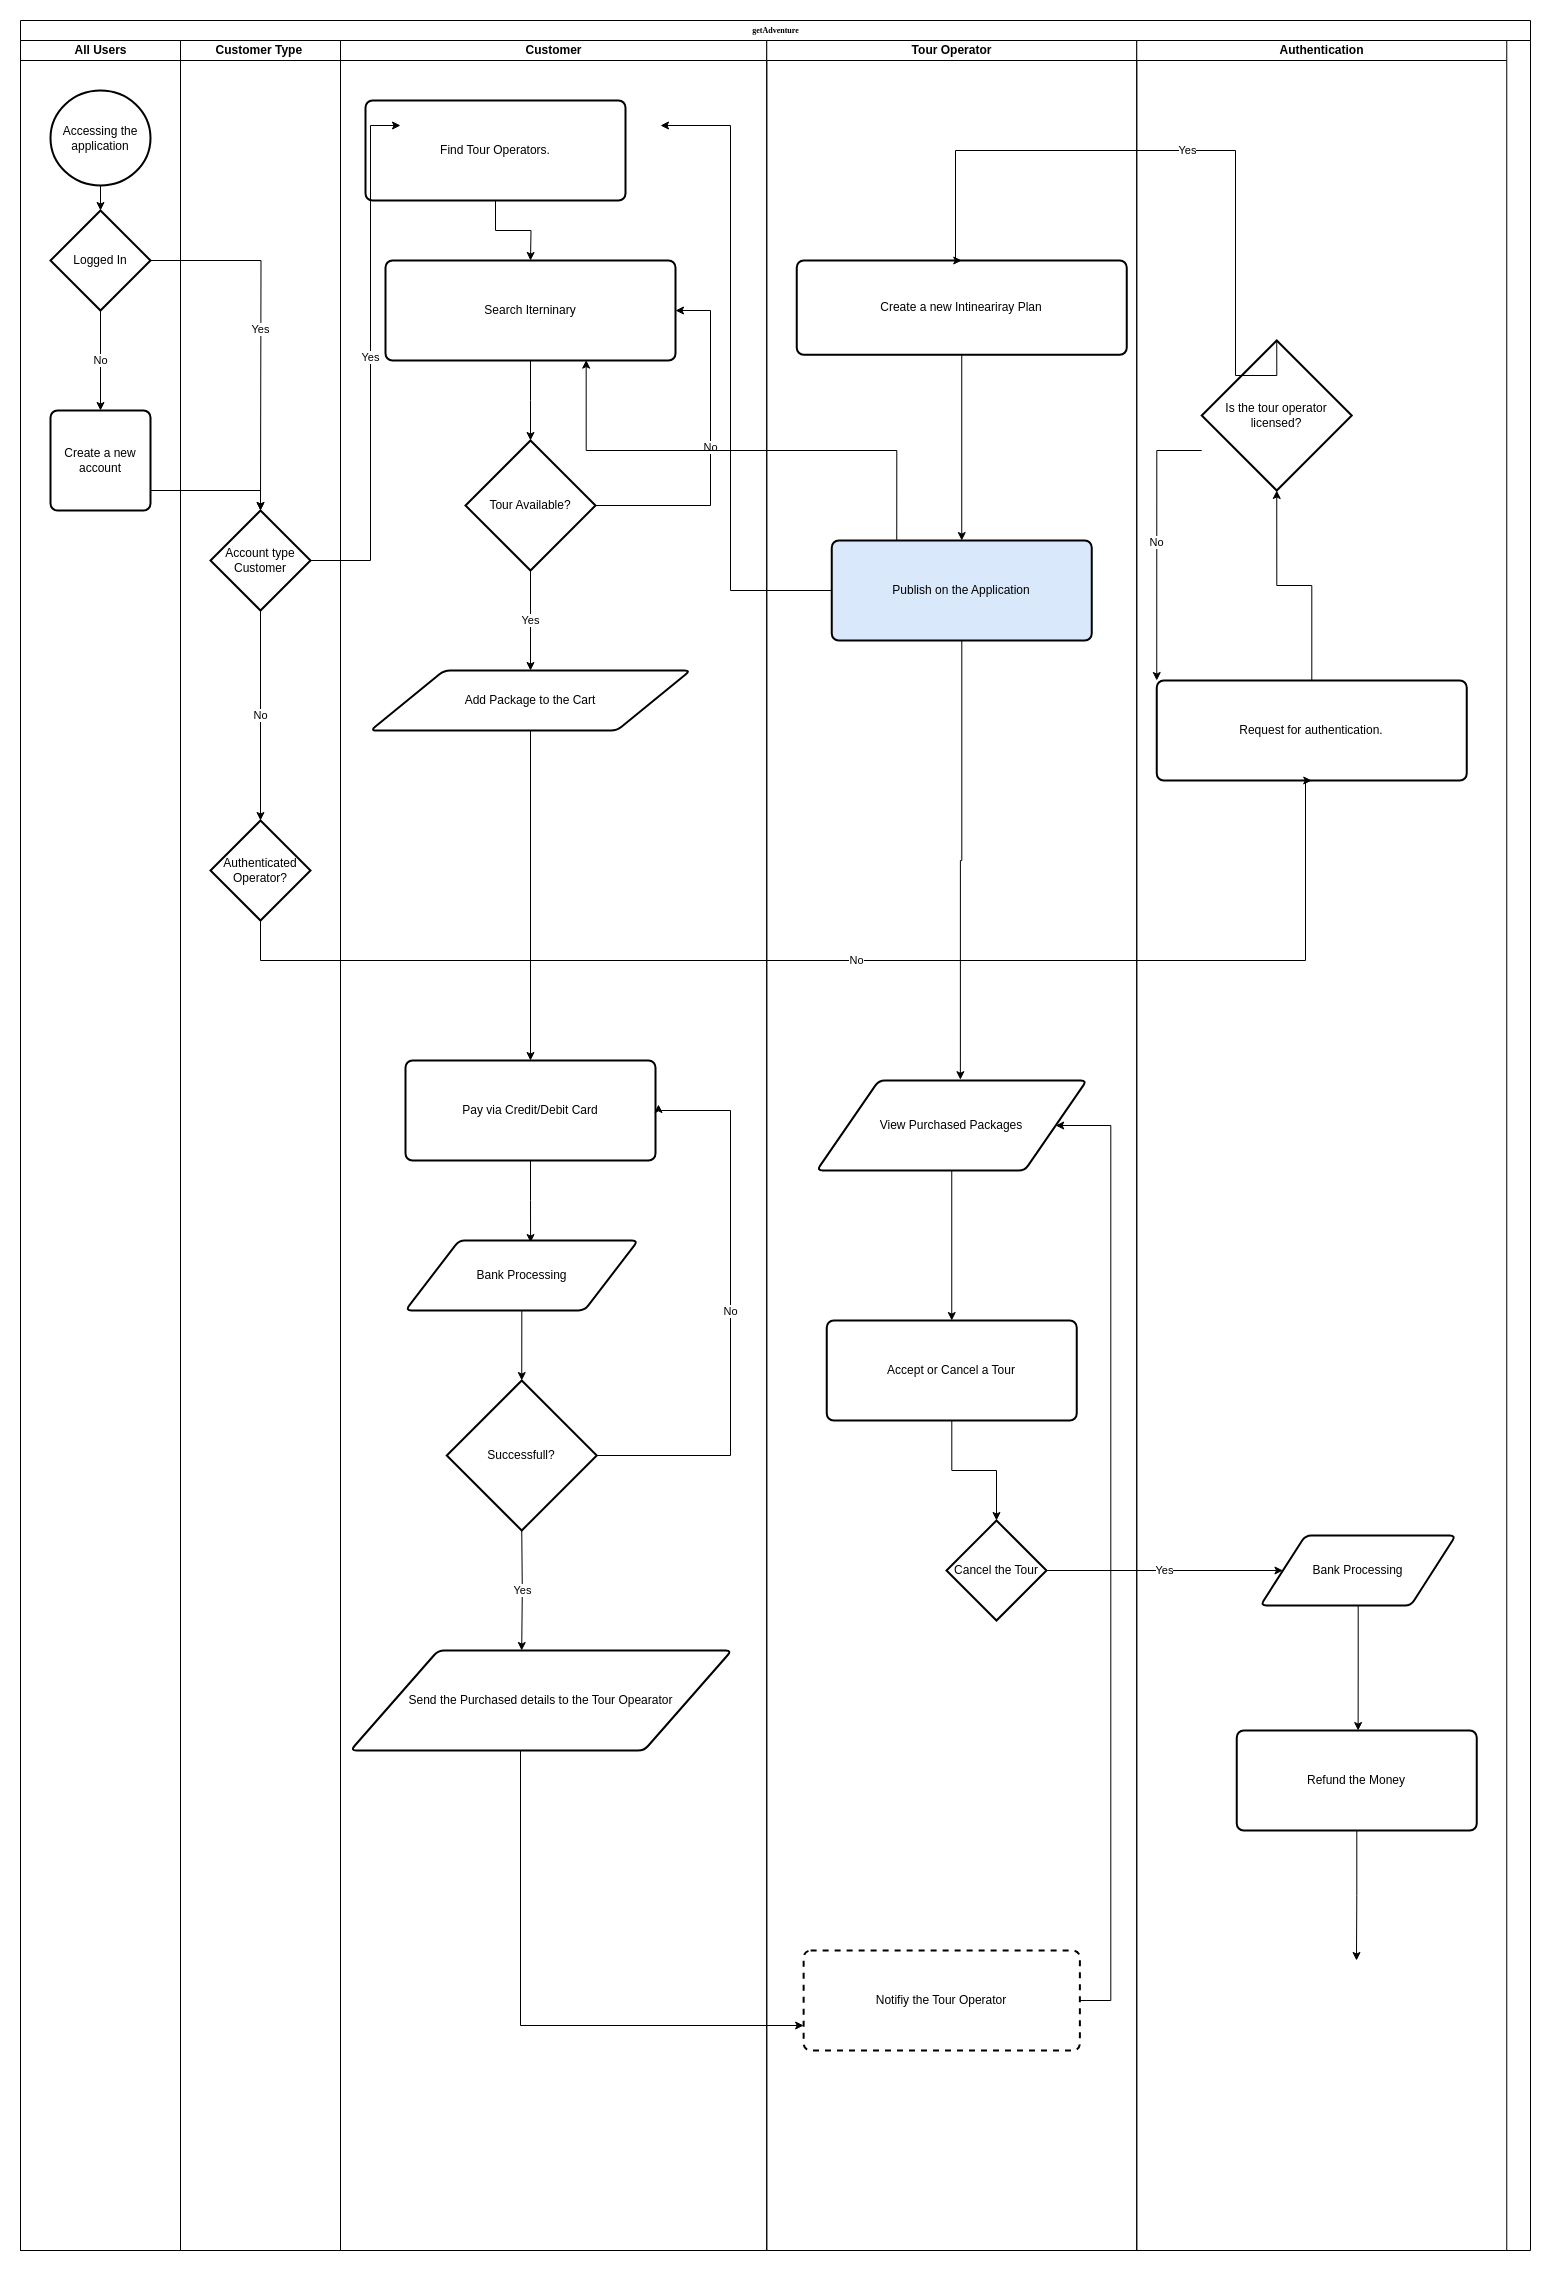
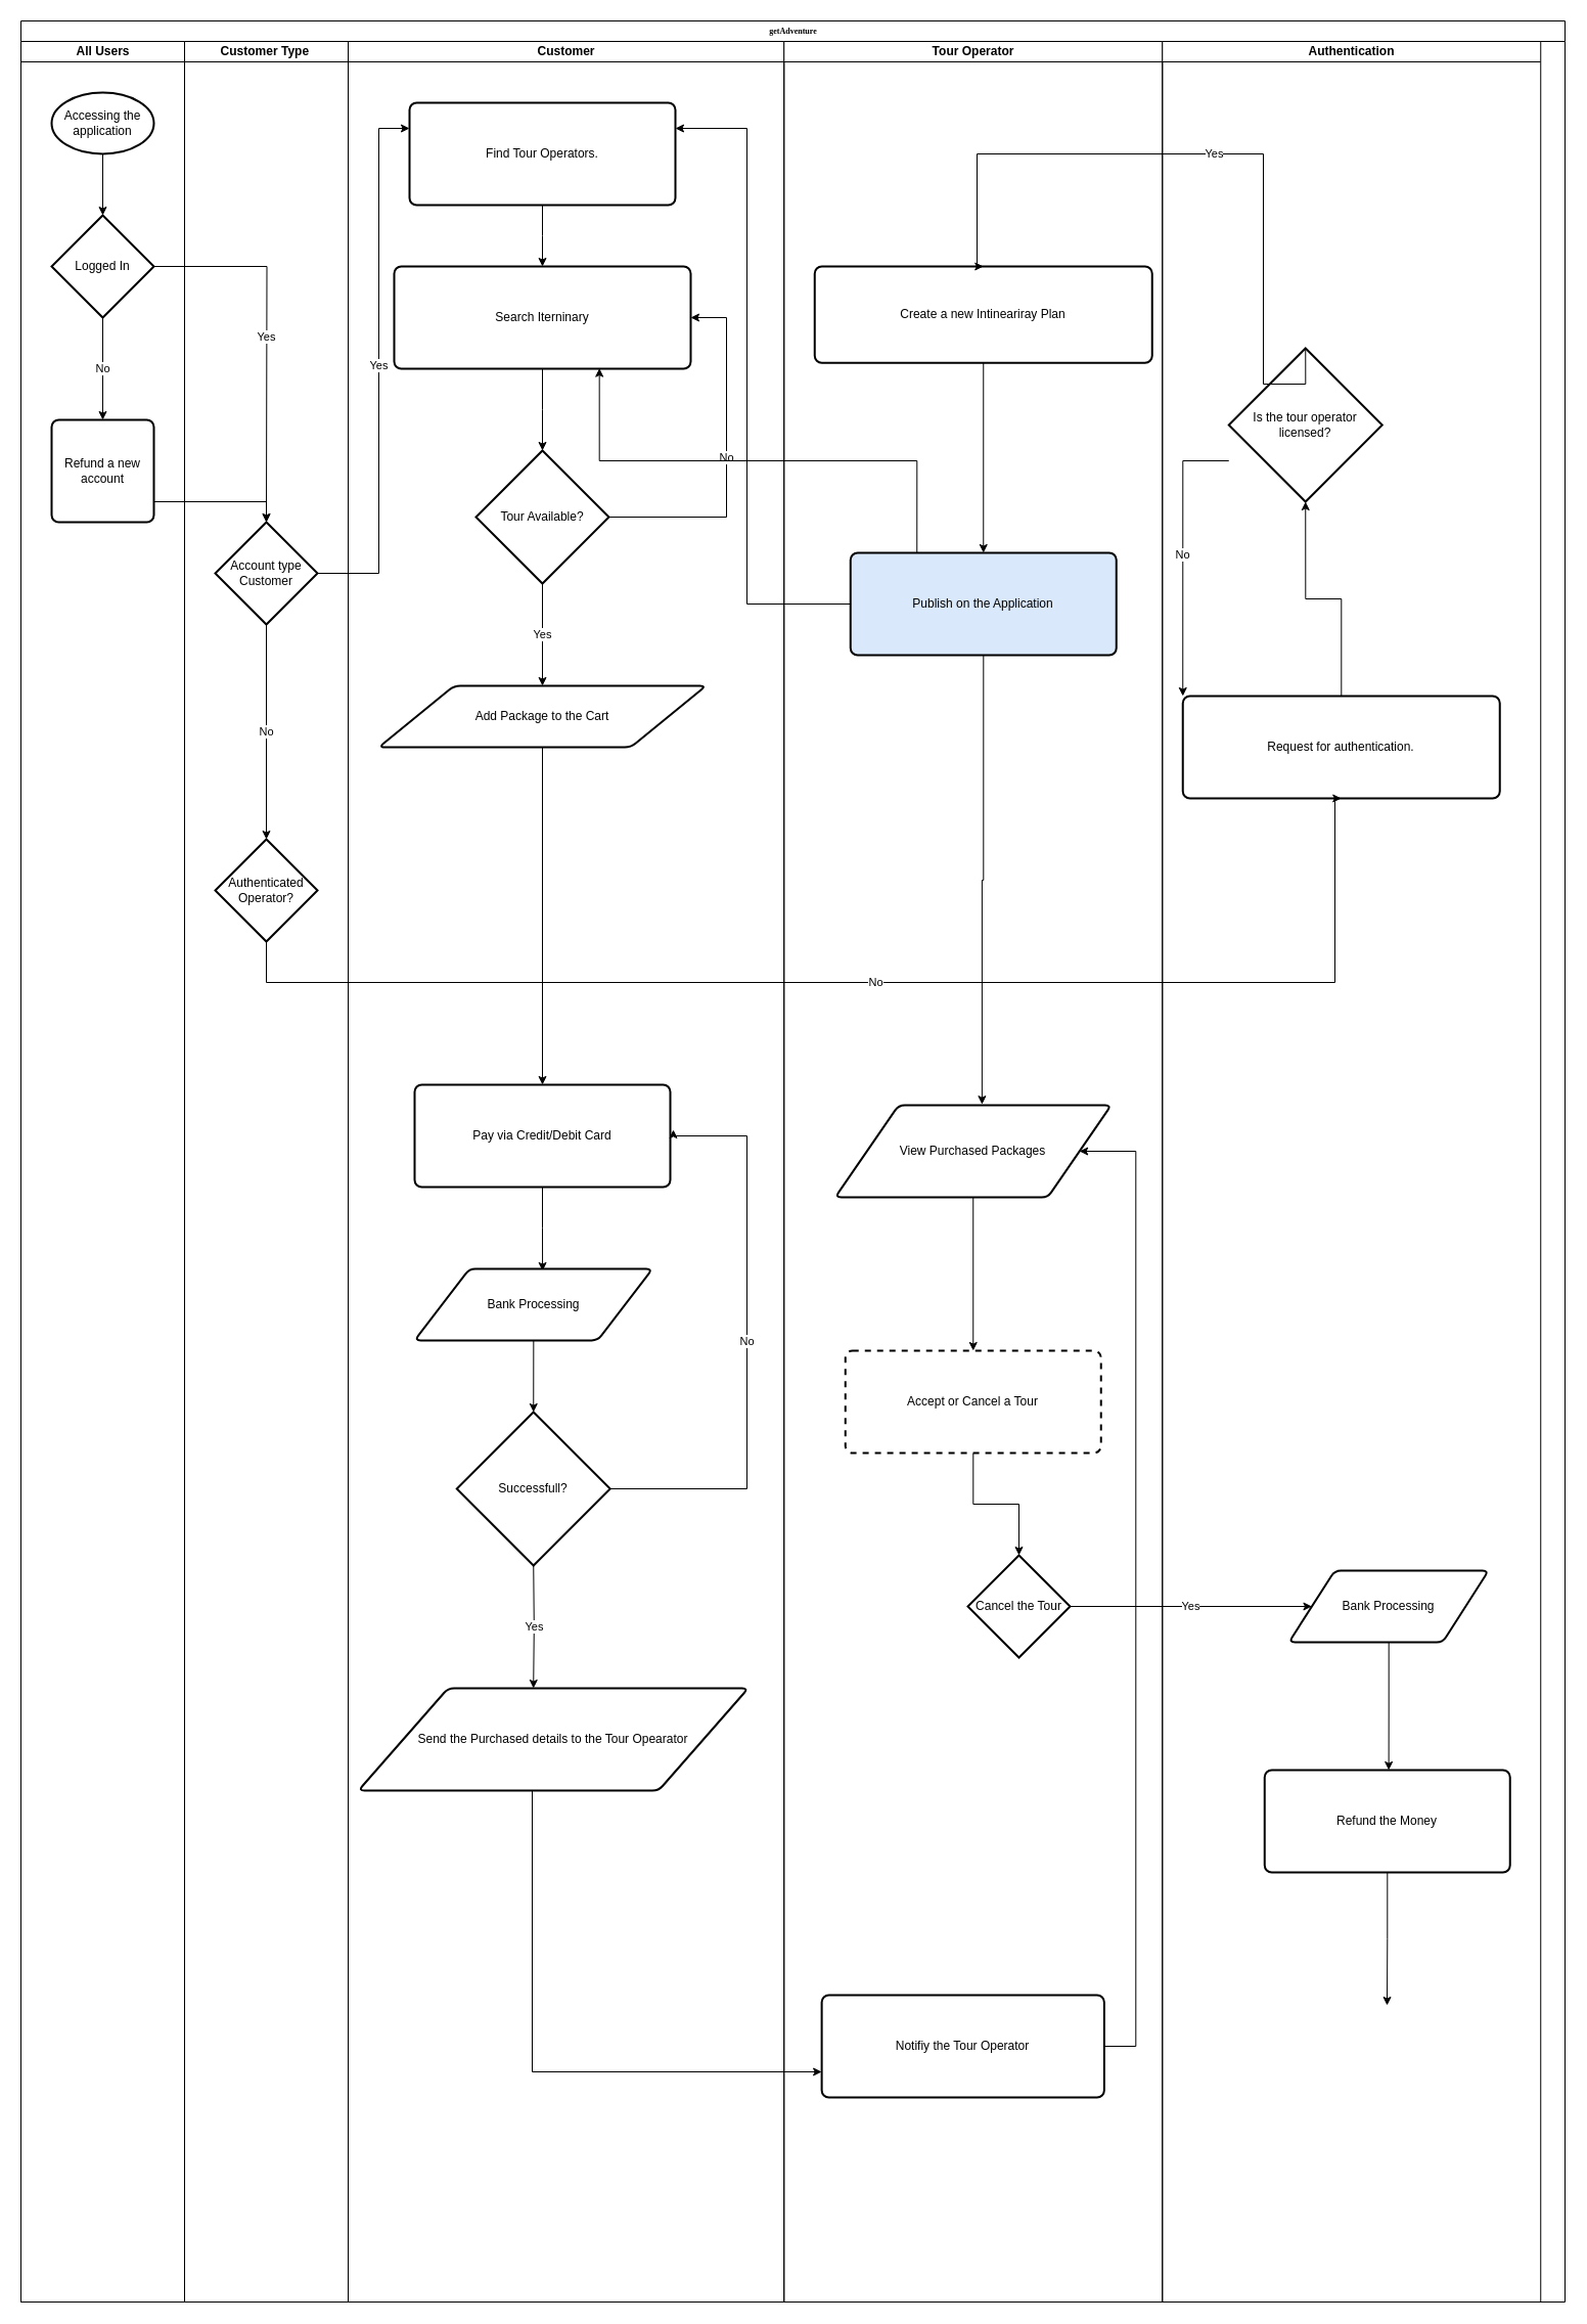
- <mxCell id="5" value="Accessing the application" style="strokeWidth=2;html=1;shape=mxgraph.flowchart.start_1;whiteSpace=wrap;" parent="3" vertex="1"><mxGeometry x="30" y="50" width="100" height="95" as="geometry" /></mxCell>
+ <mxCell id="5" value="Accessing the application" style="strokeWidth=2;html=1;shape=mxgraph.flowchart.start_1;whiteSpace=wrap;" parent="3" vertex="1"><mxGeometry x="30" y="50" width="100" height="60" as="geometry" /></mxCell>
- <mxCell id="14" value="Find Tour Operators." style="rounded=1;whiteSpace=wrap;html=1;absoluteArcSize=1;arcSize=14;strokeWidth=2;" parent="13" vertex="1"><mxGeometry x="25" y="60" width="260" height="100" as="geometry" /></mxCell>
+ <mxCell id="14" value="Find Tour Operators." style="rounded=1;whiteSpace=wrap;html=1;absoluteArcSize=1;arcSize=14;strokeWidth=2;" parent="13" vertex="1"><mxGeometry x="60" y="60" width="260" height="100" as="geometry" /></mxCell>
- <mxCell id="7" value="Create a new account" style="rounded=1;whiteSpace=wrap;html=1;absoluteArcSize=1;arcSize=14;strokeWidth=2;" parent="3" vertex="1"><mxGeometry x="30" y="370" width="100" height="100" as="geometry" /></mxCell>
+ <mxCell id="7" value="Refund a new account" style="rounded=1;whiteSpace=wrap;html=1;absoluteArcSize=1;arcSize=14;strokeWidth=2;" parent="3" vertex="1"><mxGeometry x="30" y="370" width="100" height="100" as="geometry" /></mxCell>
- <mxCell id="37" value="Accept or Cancel a Tour" style="rounded=1;whiteSpace=wrap;html=1;absoluteArcSize=1;arcSize=14;strokeWidth=2;" parent="27" vertex="1"><mxGeometry x="60" y="1280" width="250" height="100" as="geometry" /></mxCell>
+ <mxCell id="37" value="Accept or Cancel a Tour" style="rounded=1;whiteSpace=wrap;html=1;absoluteArcSize=1;arcSize=14;strokeWidth=2;dashed=1;" parent="27" vertex="1"><mxGeometry x="60" y="1280" width="250" height="100" as="geometry" /></mxCell>
- <mxCell id="38" value="Notifiy the Tour Operator" style="rounded=1;whiteSpace=wrap;html=1;absoluteArcSize=1;arcSize=14;strokeWidth=2;dashed=1;" parent="27" vertex="1"><mxGeometry x="36.88" y="1910" width="276.25" height="100" as="geometry" /></mxCell>
+ <mxCell id="38" value="Notifiy the Tour Operator" style="rounded=1;whiteSpace=wrap;html=1;absoluteArcSize=1;arcSize=14;strokeWidth=2;" parent="27" vertex="1"><mxGeometry x="36.88" y="1910" width="276.25" height="100" as="geometry" /></mxCell>
